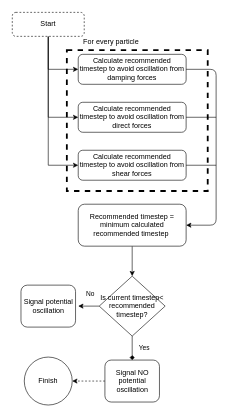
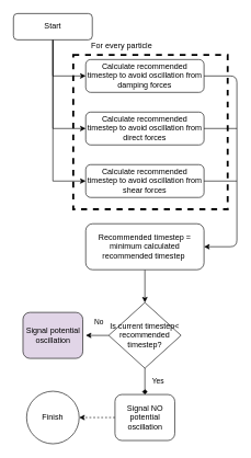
- <mxCell id="5" value="Start" style="rounded=1;whiteSpace=wrap;html=1;fontSize=12;glass=0;strokeWidth=1;shadow=0;dashed=1;" parent="1" vertex="1"><mxGeometry x="20" width="120" height="40" as="geometry" y="20" /></mxCell>
+ <mxCell id="5" value="Start" style="rounded=1;whiteSpace=wrap;html=1;fontSize=12;glass=0;strokeWidth=1;shadow=0;" parent="1" vertex="1"><mxGeometry x="20" width="120" height="40" as="geometry" y="20" /></mxCell>
- <mxCell id="20" value="Signal potential oscillation" style="rounded=1;whiteSpace=wrap;html=1;fontSize=12;glass=0;strokeWidth=1;shadow=0;" vertex="1" parent="1"><mxGeometry x="34.5" y="475" width="91" height="70" as="geometry" /></mxCell>
+ <mxCell id="20" value="Signal potential oscillation" style="rounded=1;whiteSpace=wrap;html=1;fontSize=12;glass=0;strokeWidth=1;shadow=0;fillColor=#e1d5e7;" vertex="1" parent="1"><mxGeometry x="34.5" y="475" width="91" height="70" as="geometry" /></mxCell>
